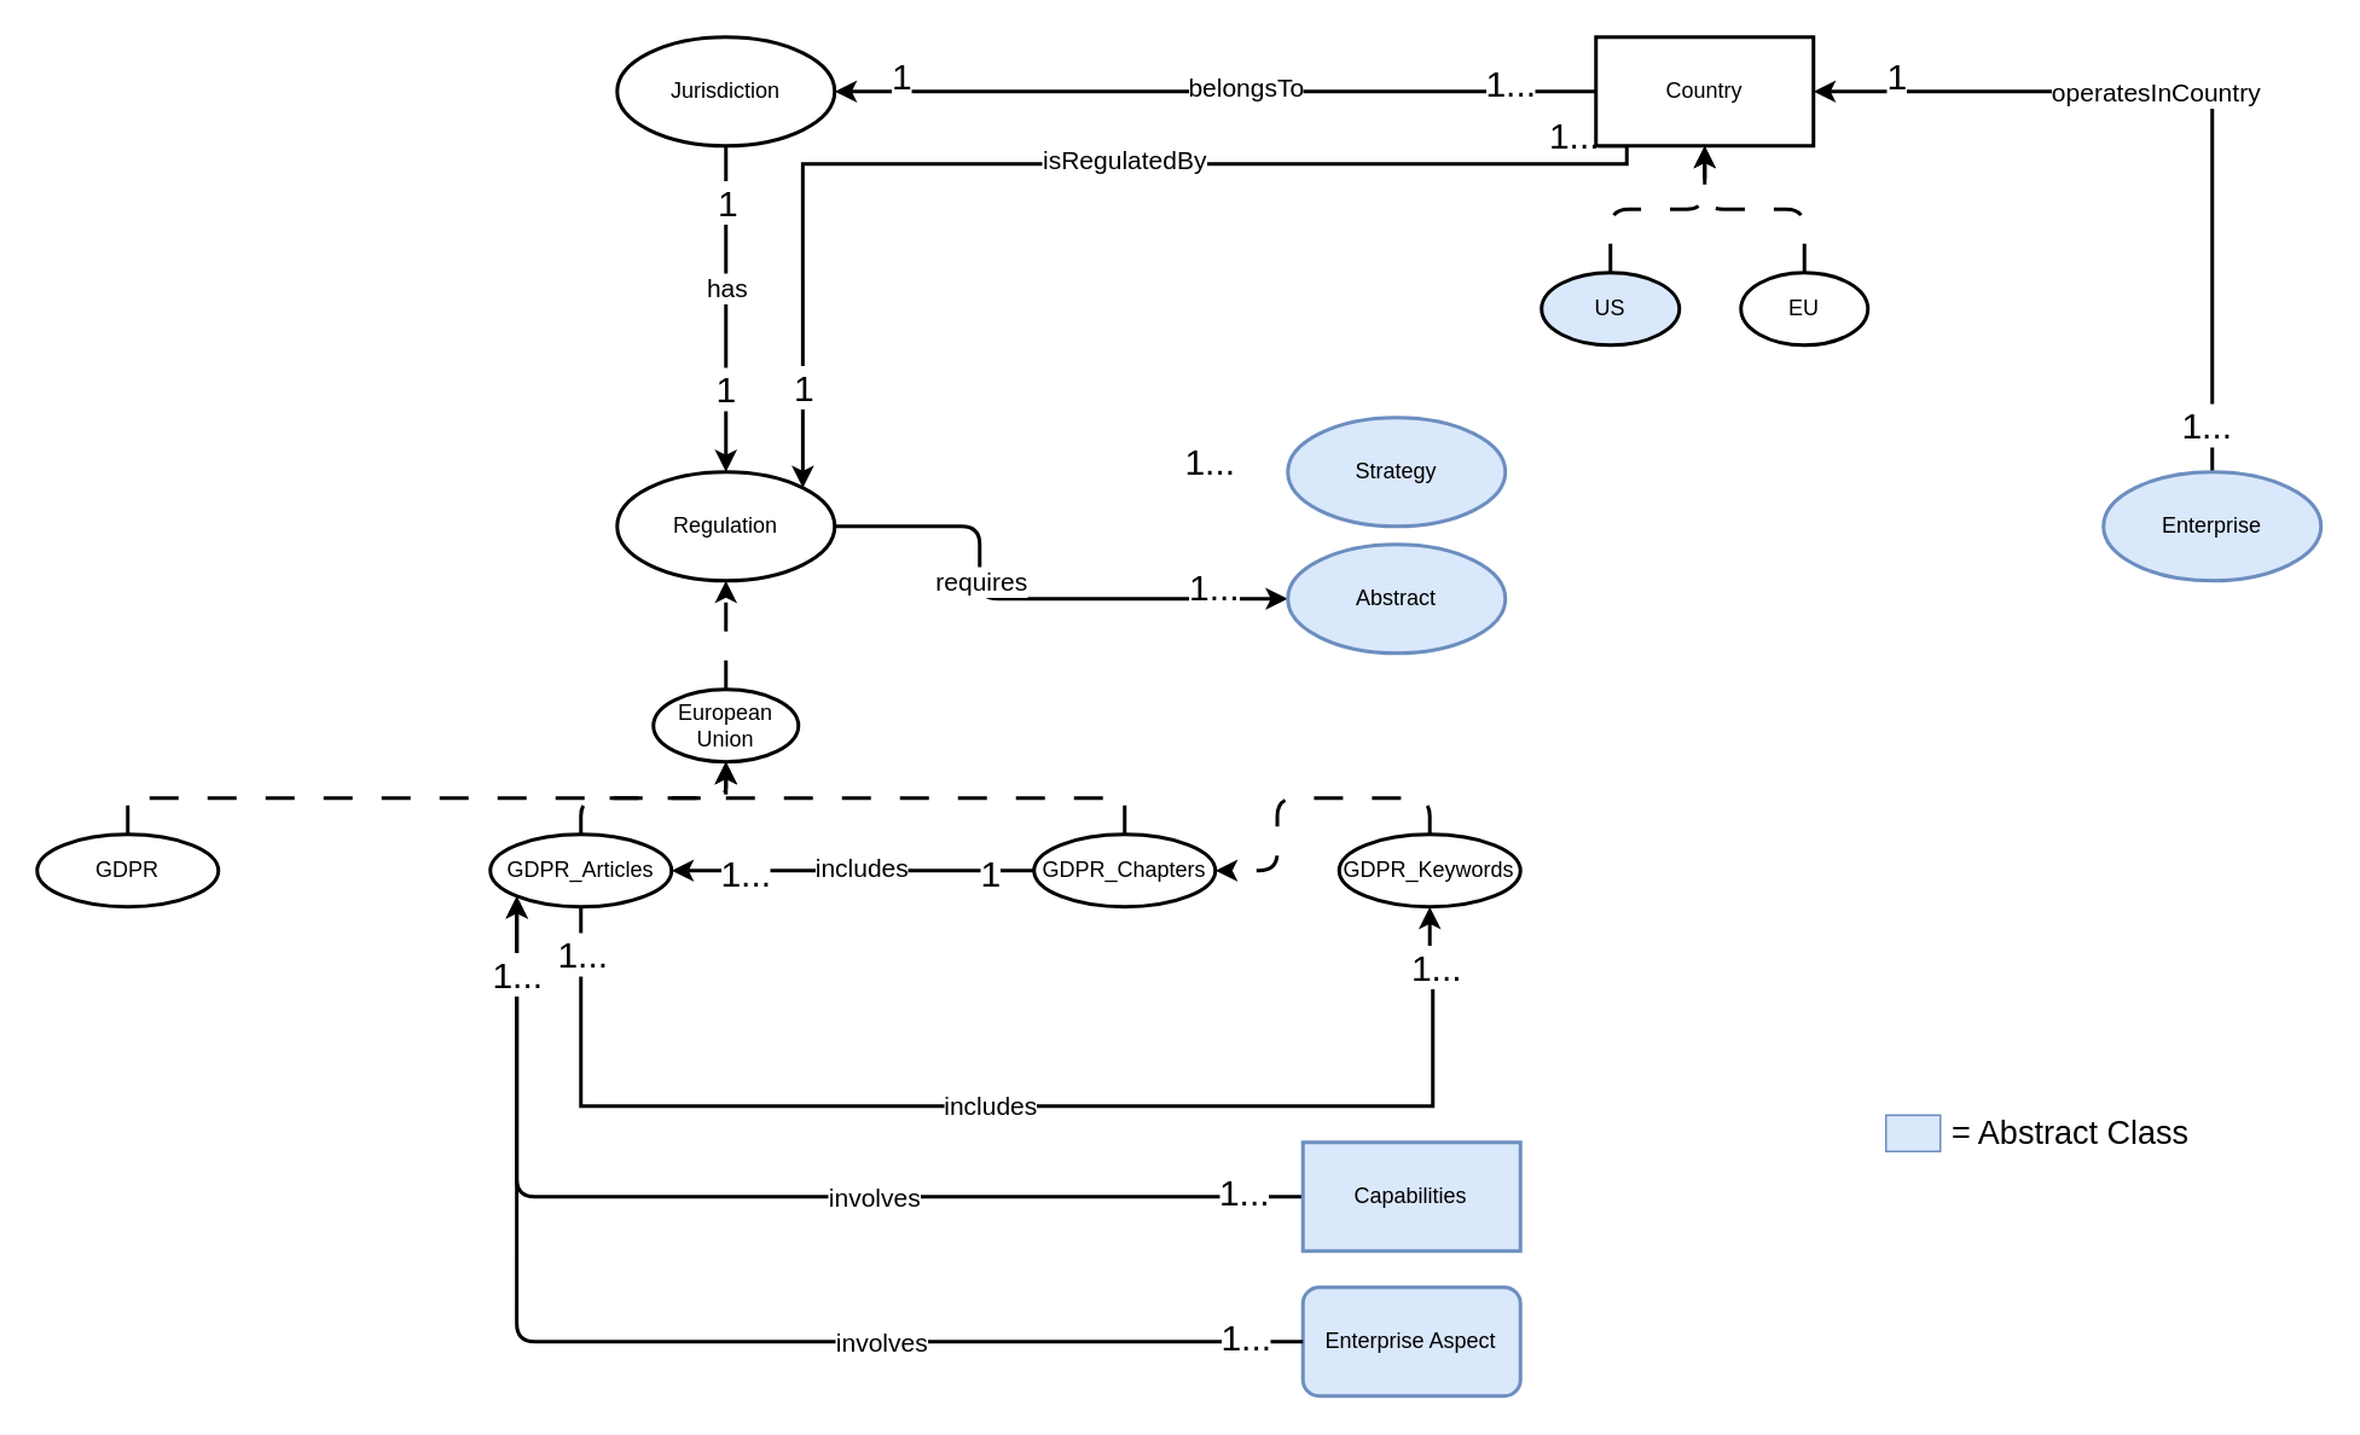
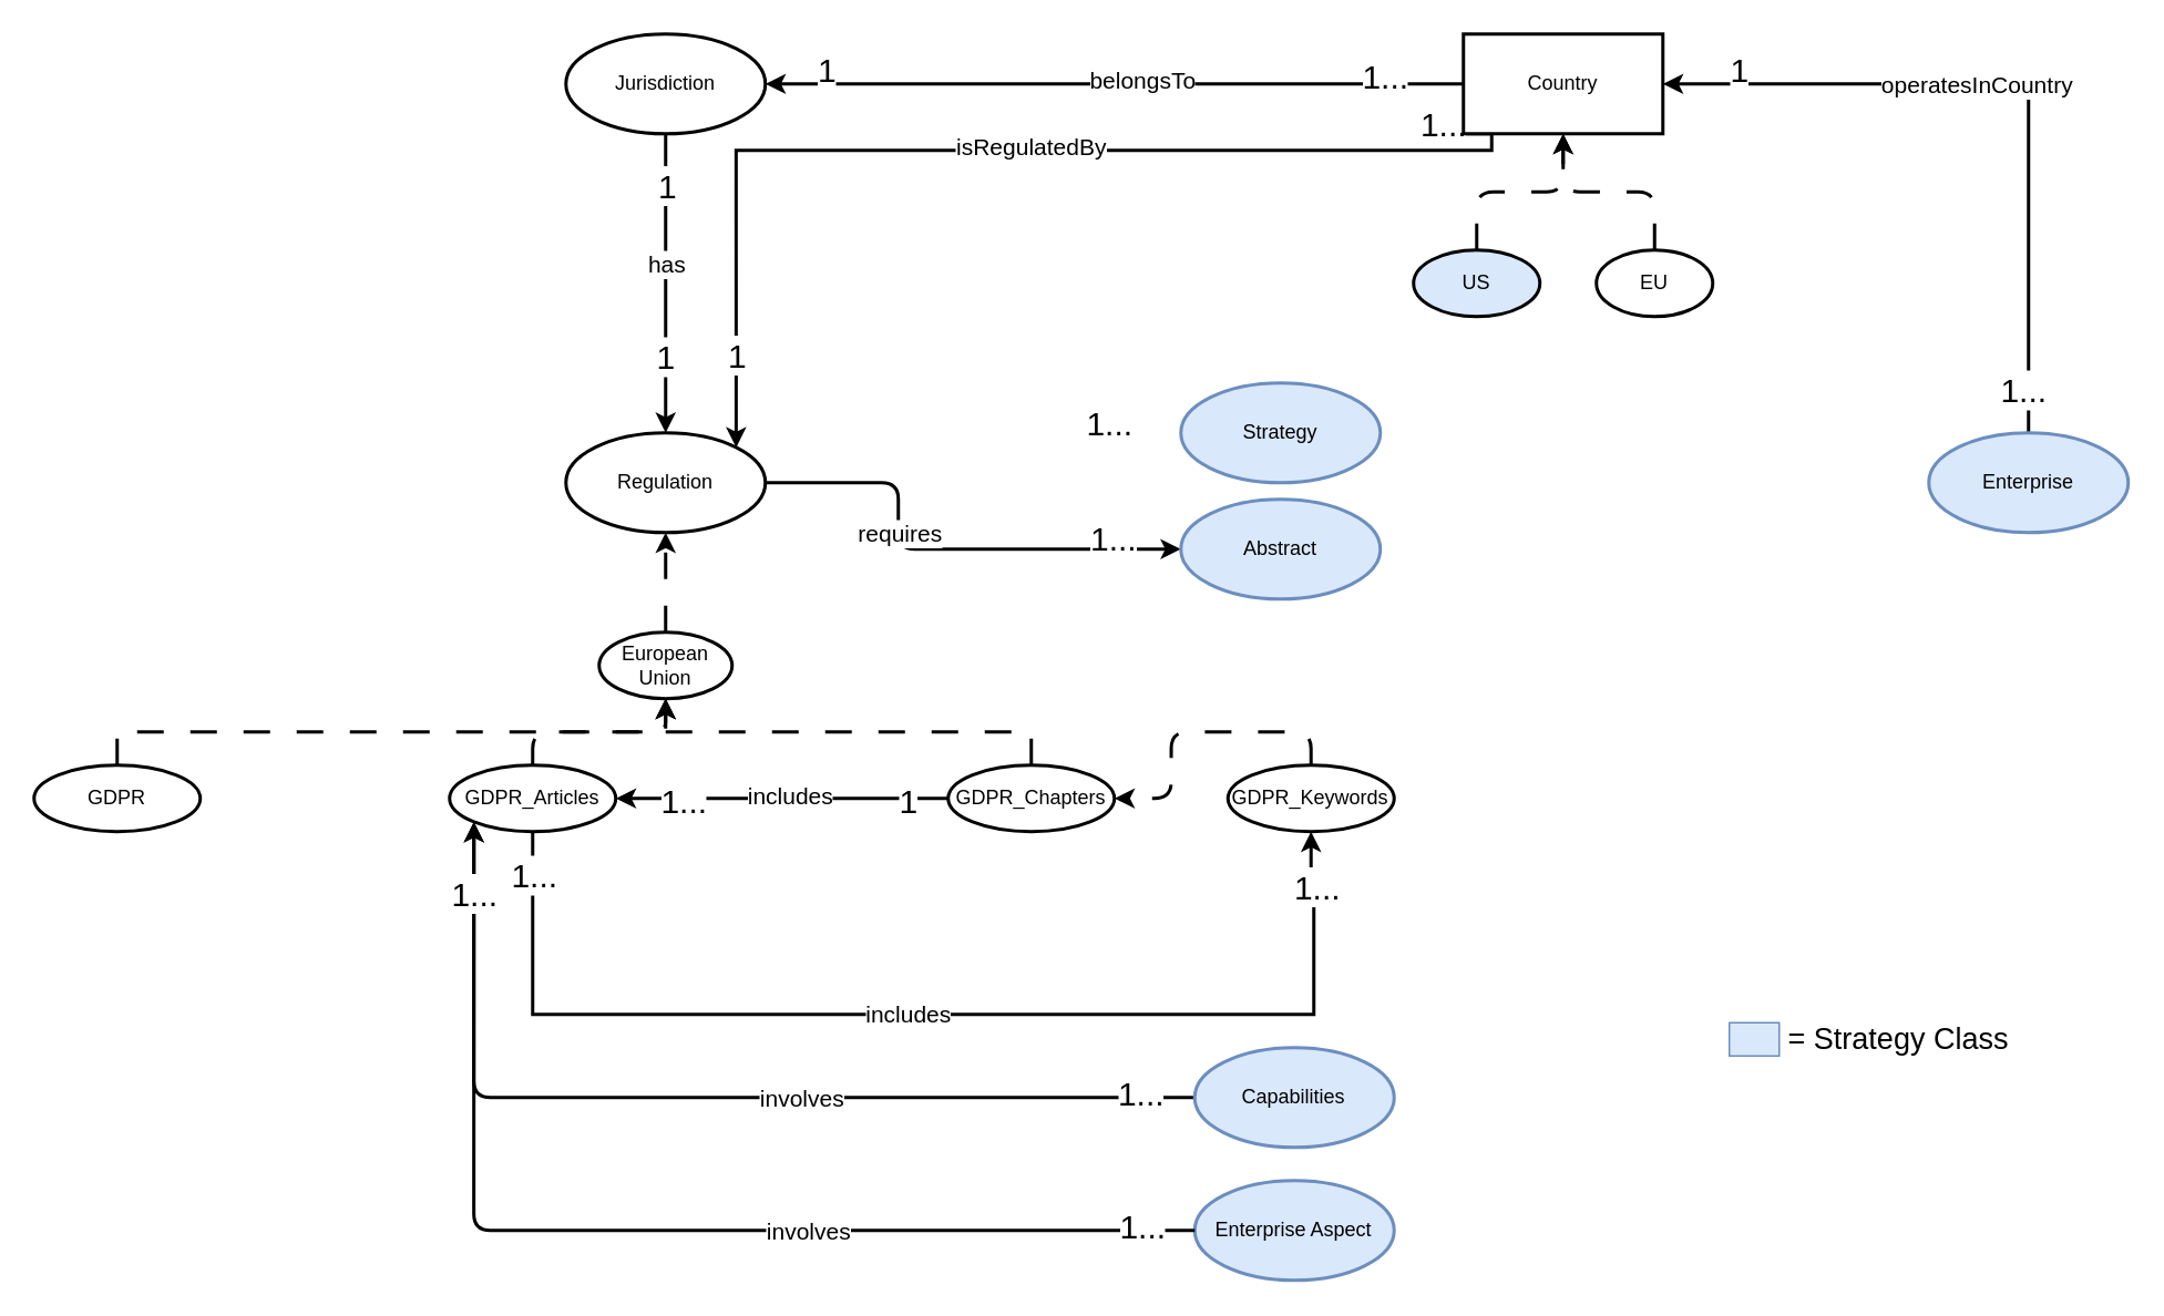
- <mxCell id="56" value="&lt;font style=&quot;font-size: 18px;&quot;&gt;= Abstract Class&lt;/font&gt;" style="text;html=1;strokeColor=none;fillColor=none;align=center;verticalAlign=middle;whiteSpace=wrap;rounded=0;" parent="1" vertex="1"><mxGeometry x="1067" y="610" width="150" height="30" as="geometry" /></mxCell>
+ <mxCell id="56" value="&lt;font style=&quot;font-size: 18px;&quot;&gt;= Strategy Class&lt;/font&gt;" style="text;html=1;strokeColor=none;fillColor=none;align=center;verticalAlign=middle;whiteSpace=wrap;rounded=0;" parent="1" vertex="1"><mxGeometry x="1067" y="610" width="150" height="30" as="geometry" /></mxCell>
- <mxCell id="44" value="Capabilities" style="whiteSpace=wrap;html=1;strokeWidth=2;fillColor=#dae8fc;strokeColor=#6c8ebf;rounded=0;" parent="1" vertex="1"><mxGeometry x="718.33" y="630" width="120" height="60" as="geometry" /></mxCell>
+ <mxCell id="44" value="Capabilities" style="ellipse;whiteSpace=wrap;html=1;strokeWidth=2;fillColor=#dae8fc;strokeColor=#6c8ebf;" parent="1" vertex="1"><mxGeometry x="718.33" y="630" width="120" height="60" as="geometry" /></mxCell>
- <mxCell id="45" value="Enterprise Aspect" style="whiteSpace=wrap;html=1;strokeWidth=2;fillColor=#dae8fc;strokeColor=#6c8ebf;rounded=1;" parent="1" vertex="1"><mxGeometry x="718.33" y="710" width="120" height="60" as="geometry" /></mxCell>
+ <mxCell id="45" value="Enterprise Aspect" style="ellipse;whiteSpace=wrap;html=1;strokeWidth=2;fillColor=#dae8fc;strokeColor=#6c8ebf;" parent="1" vertex="1"><mxGeometry x="718.33" y="710" width="120" height="60" as="geometry" /></mxCell>
